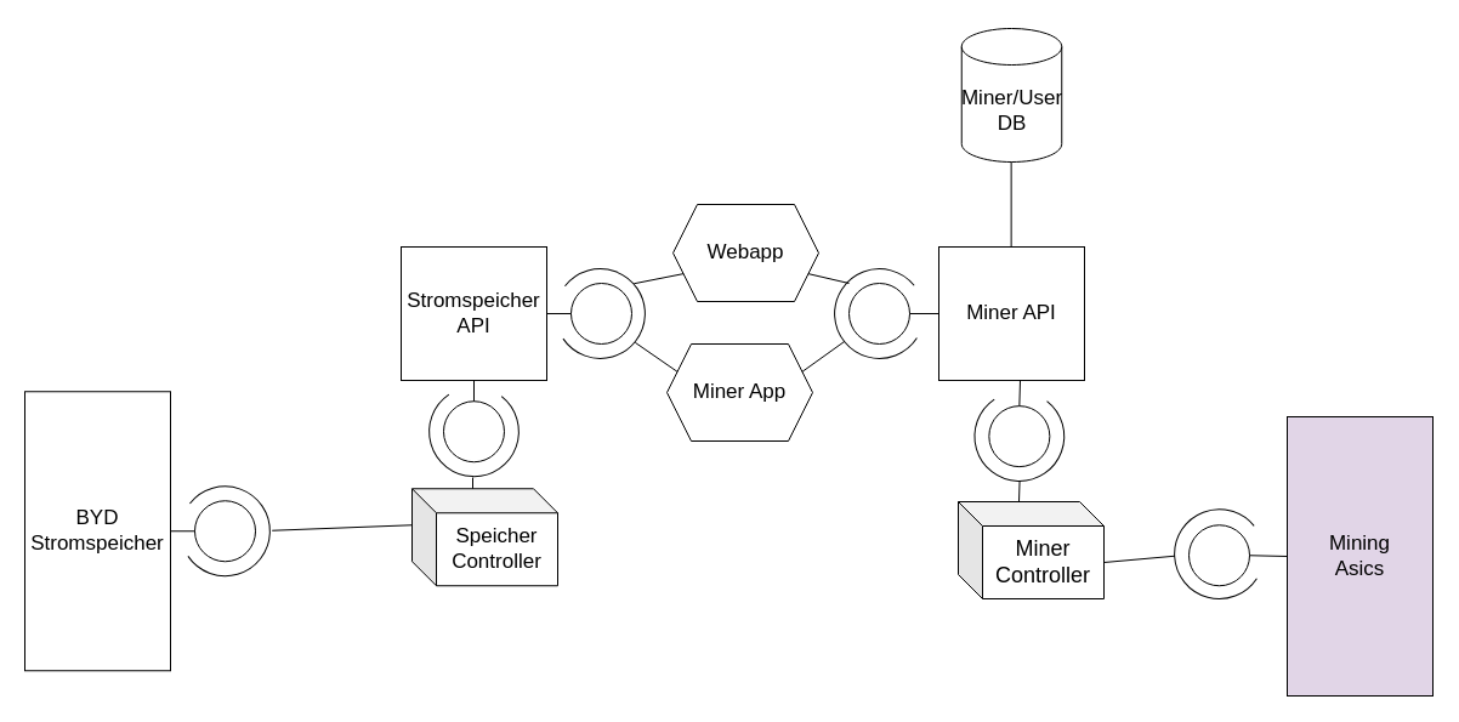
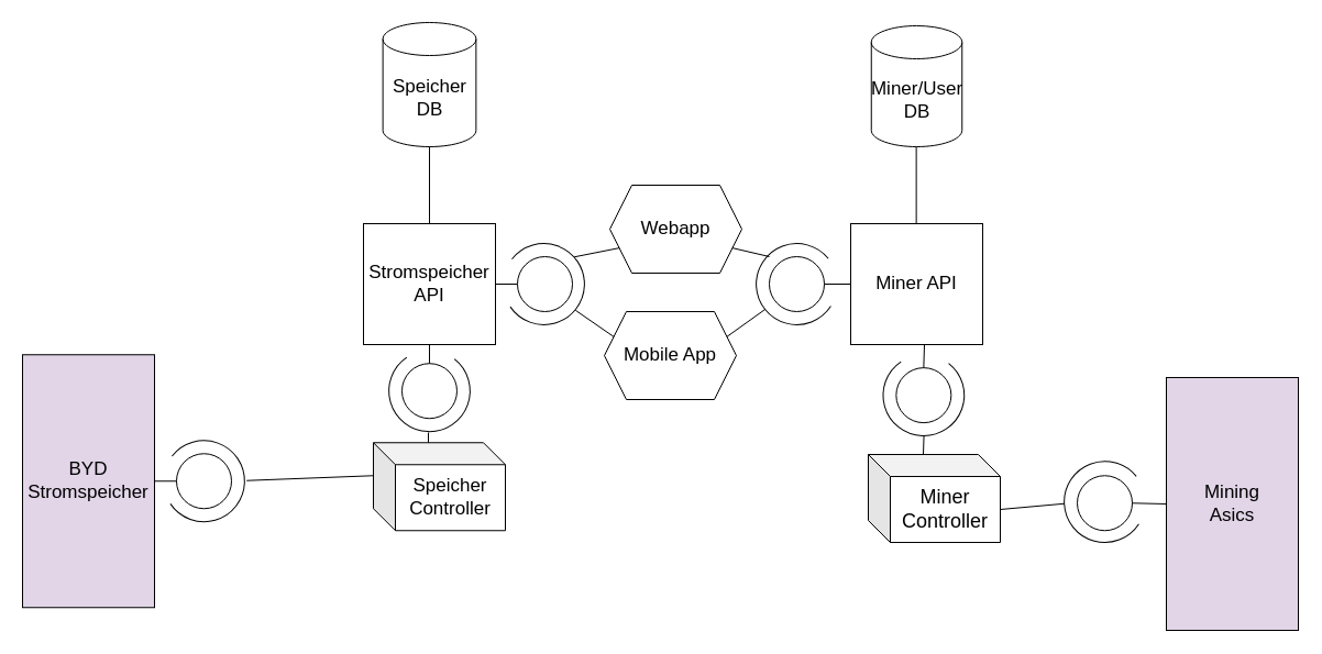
+ <mxCell id="13" value="&lt;font style=&quot;font-size: 17px;&quot;&gt;Speicher DB&lt;/font&gt;" style="shape=cylinder3;whiteSpace=wrap;html=1;boundedLbl=1;backgroundOutline=1;size=15;" vertex="1" parent="1"><mxGeometry x="347.63" y="20.01" width="84.74" height="112.99" as="geometry" /></mxCell>
+ <mxCell id="26" value="" style="endArrow=none;html=1;rounded=0;exitX=0.5;exitY=0;exitDx=0;exitDy=0;entryX=0.5;entryY=1;entryDx=0;entryDy=0;entryPerimeter=0;" edge="1" parent="1" source="8" target="13"><mxGeometry width="50" height="50" relative="1" as="geometry"><mxPoint x="522.678" y="250.322" as="sourcePoint" /><mxPoint x="568.571" y="220.143" as="targetPoint" /></mxGeometry></mxCell>
- <mxCell id="20" value="&lt;font style=&quot;font-size: 17px;&quot;&gt;Miner App&lt;/font&gt;" style="shape=hexagon;perimeter=hexagonPerimeter2;whiteSpace=wrap;html=1;fixedSize=1;" vertex="1" parent="1"><mxGeometry x="549" y="283" width="120" height="80" as="geometry" /></mxCell>
+ <mxCell id="20" value="&lt;font style=&quot;font-size: 17px;&quot;&gt;Mobile App&lt;/font&gt;" style="shape=hexagon;perimeter=hexagonPerimeter2;whiteSpace=wrap;html=1;fixedSize=1;" vertex="1" parent="1"><mxGeometry x="549" y="283" width="120" height="80" as="geometry" /></mxCell>
- <mxCell id="7" value="&lt;font style=&quot;font-size: 17px;&quot;&gt;BYD&lt;br&gt;Stromspeicher&lt;/font&gt;" style="rounded=0;whiteSpace=wrap;html=1;" vertex="1" parent="1"><mxGeometry x="20" y="322.25" width="120" height="230" as="geometry" /></mxCell>
+ <mxCell id="7" value="&lt;font style=&quot;font-size: 17px;&quot;&gt;BYD&lt;br&gt;Stromspeicher&lt;/font&gt;" style="rounded=0;whiteSpace=wrap;html=1;fillColor=#e1d5e7;" vertex="1" parent="1"><mxGeometry x="20" y="322.25" width="120" height="230" as="geometry" /></mxCell>
